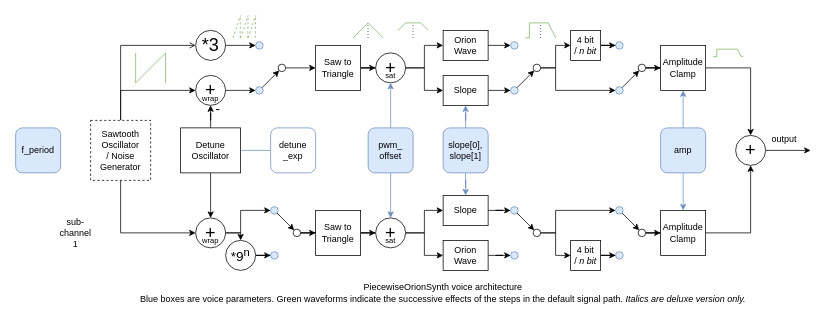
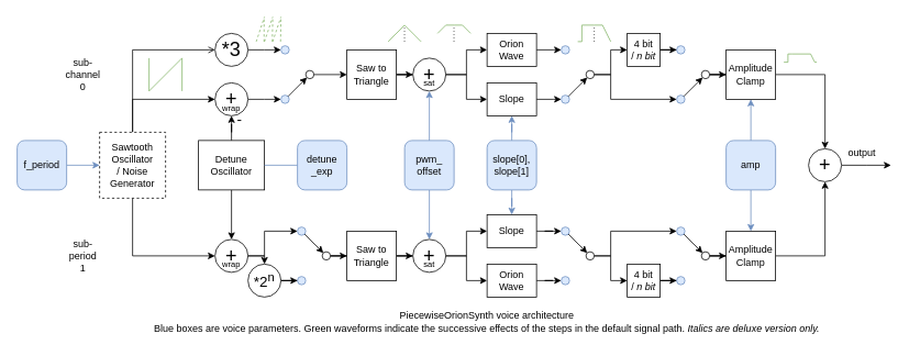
+ <mxCell id="124" value="sub-&lt;div&gt;channel&lt;/div&gt;&lt;div&gt;0&lt;/div&gt;" style="text;html=1;align=center;verticalAlign=middle;whiteSpace=wrap;rounded=0;" parent="1" vertex="1"><mxGeometry x="70" y="60" width="60" height="60" as="geometry" /></mxCell>
+ <mxCell id="126" style="edgeStyle=orthogonalEdgeStyle;rounded=0;orthogonalLoop=1;jettySize=auto;html=1;entryX=0;entryY=0.5;entryDx=0;entryDy=0;fillColor=#dae8fc;strokeColor=#6c8ebf;" parent="1" source="127" target="5" edge="1"><mxGeometry relative="1" as="geometry" /></mxCell>
- <mxCell id="20" value="detune&lt;br&gt;_exp" style="rounded=1;whiteSpace=wrap;html=1;fillColor=#ffffff;strokeColor=#6c8ebf;" parent="1" vertex="1"><mxGeometry x="360" y="170" width="60" height="60" as="geometry" /></mxCell>
+ <mxCell id="20" value="detune&lt;br&gt;_exp" style="rounded=1;whiteSpace=wrap;html=1;fillColor=#dae8fc;strokeColor=#6c8ebf;" parent="1" vertex="1"><mxGeometry x="360" y="170" width="60" height="60" as="geometry" /></mxCell>
- <mxCell id="125" value="sub-&lt;div&gt;channel&lt;/div&gt;&lt;div&gt;1&lt;/div&gt;" style="text;html=1;align=center;verticalAlign=middle;whiteSpace=wrap;rounded=0;" parent="1" vertex="1"><mxGeometry x="70" y="280" width="60" height="60" as="geometry" /></mxCell>
+ <mxCell id="125" value="sub-&lt;div&gt;period&lt;/div&gt;&lt;div&gt;1&lt;/div&gt;" style="text;html=1;align=center;verticalAlign=middle;whiteSpace=wrap;rounded=0;" parent="1" vertex="1"><mxGeometry x="70" y="280" width="60" height="60" as="geometry" /></mxCell>
- <mxCell id="62" value="&lt;font style=&quot;font-size: 18px;&quot;&gt;*9&lt;sup&gt;n&lt;/sup&gt;&lt;/font&gt;" style="ellipse;whiteSpace=wrap;html=1;aspect=fixed;" parent="1" vertex="1"><mxGeometry x="300" y="320" width="40" height="40" as="geometry" /></mxCell>
+ <mxCell id="62" value="&lt;font style=&quot;font-size: 18px;&quot;&gt;*2&lt;sup&gt;n&lt;/sup&gt;&lt;/font&gt;" style="ellipse;whiteSpace=wrap;html=1;aspect=fixed;" parent="1" vertex="1"><mxGeometry x="300" y="320" width="40" height="40" as="geometry" /></mxCell>
